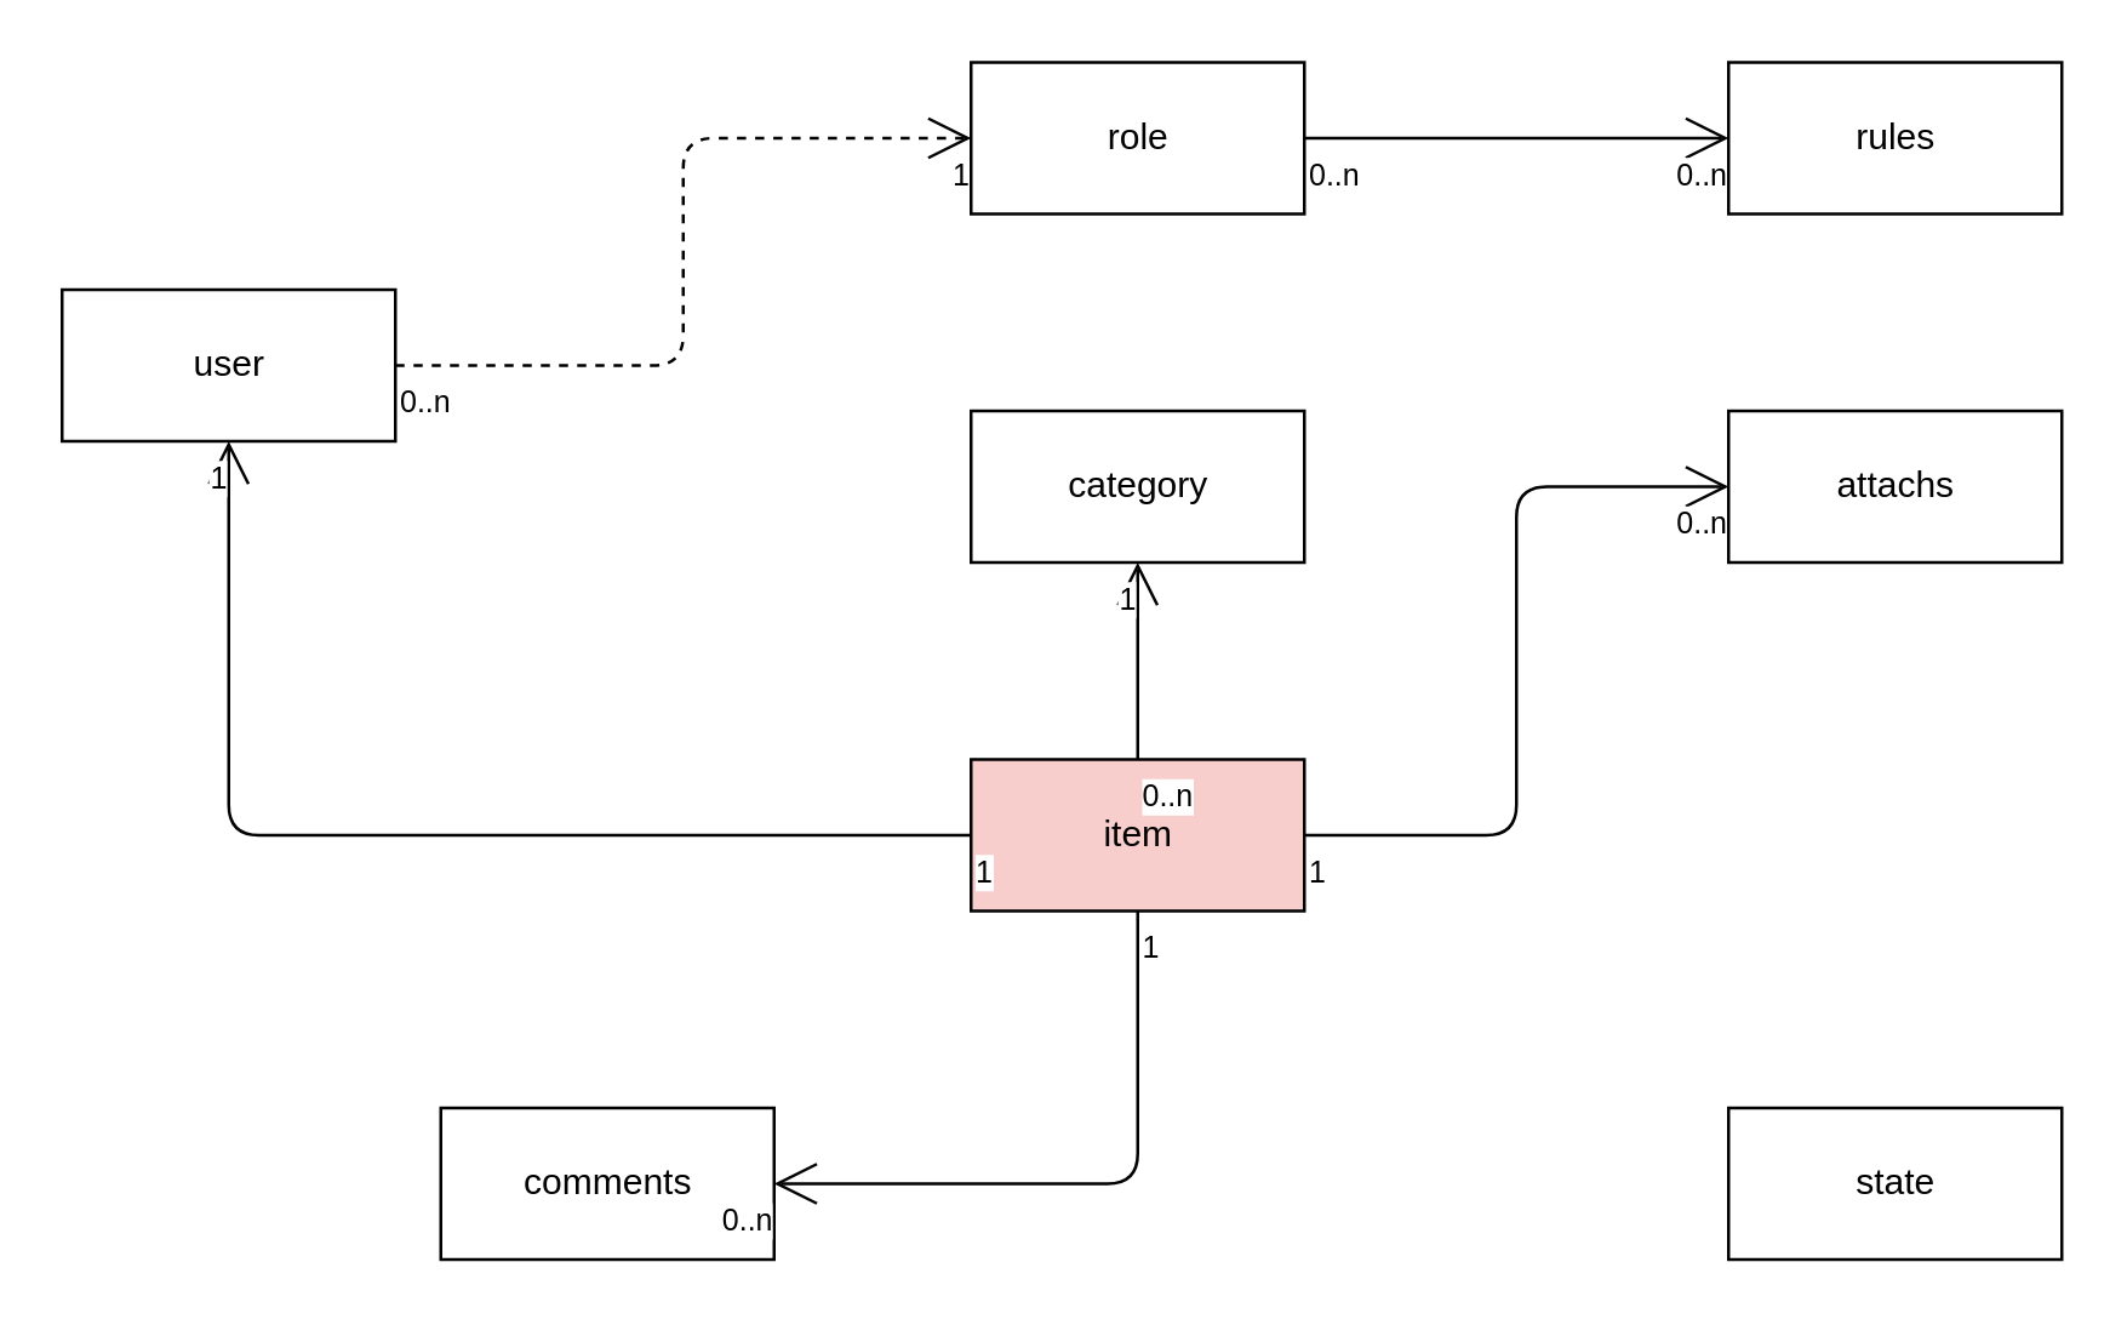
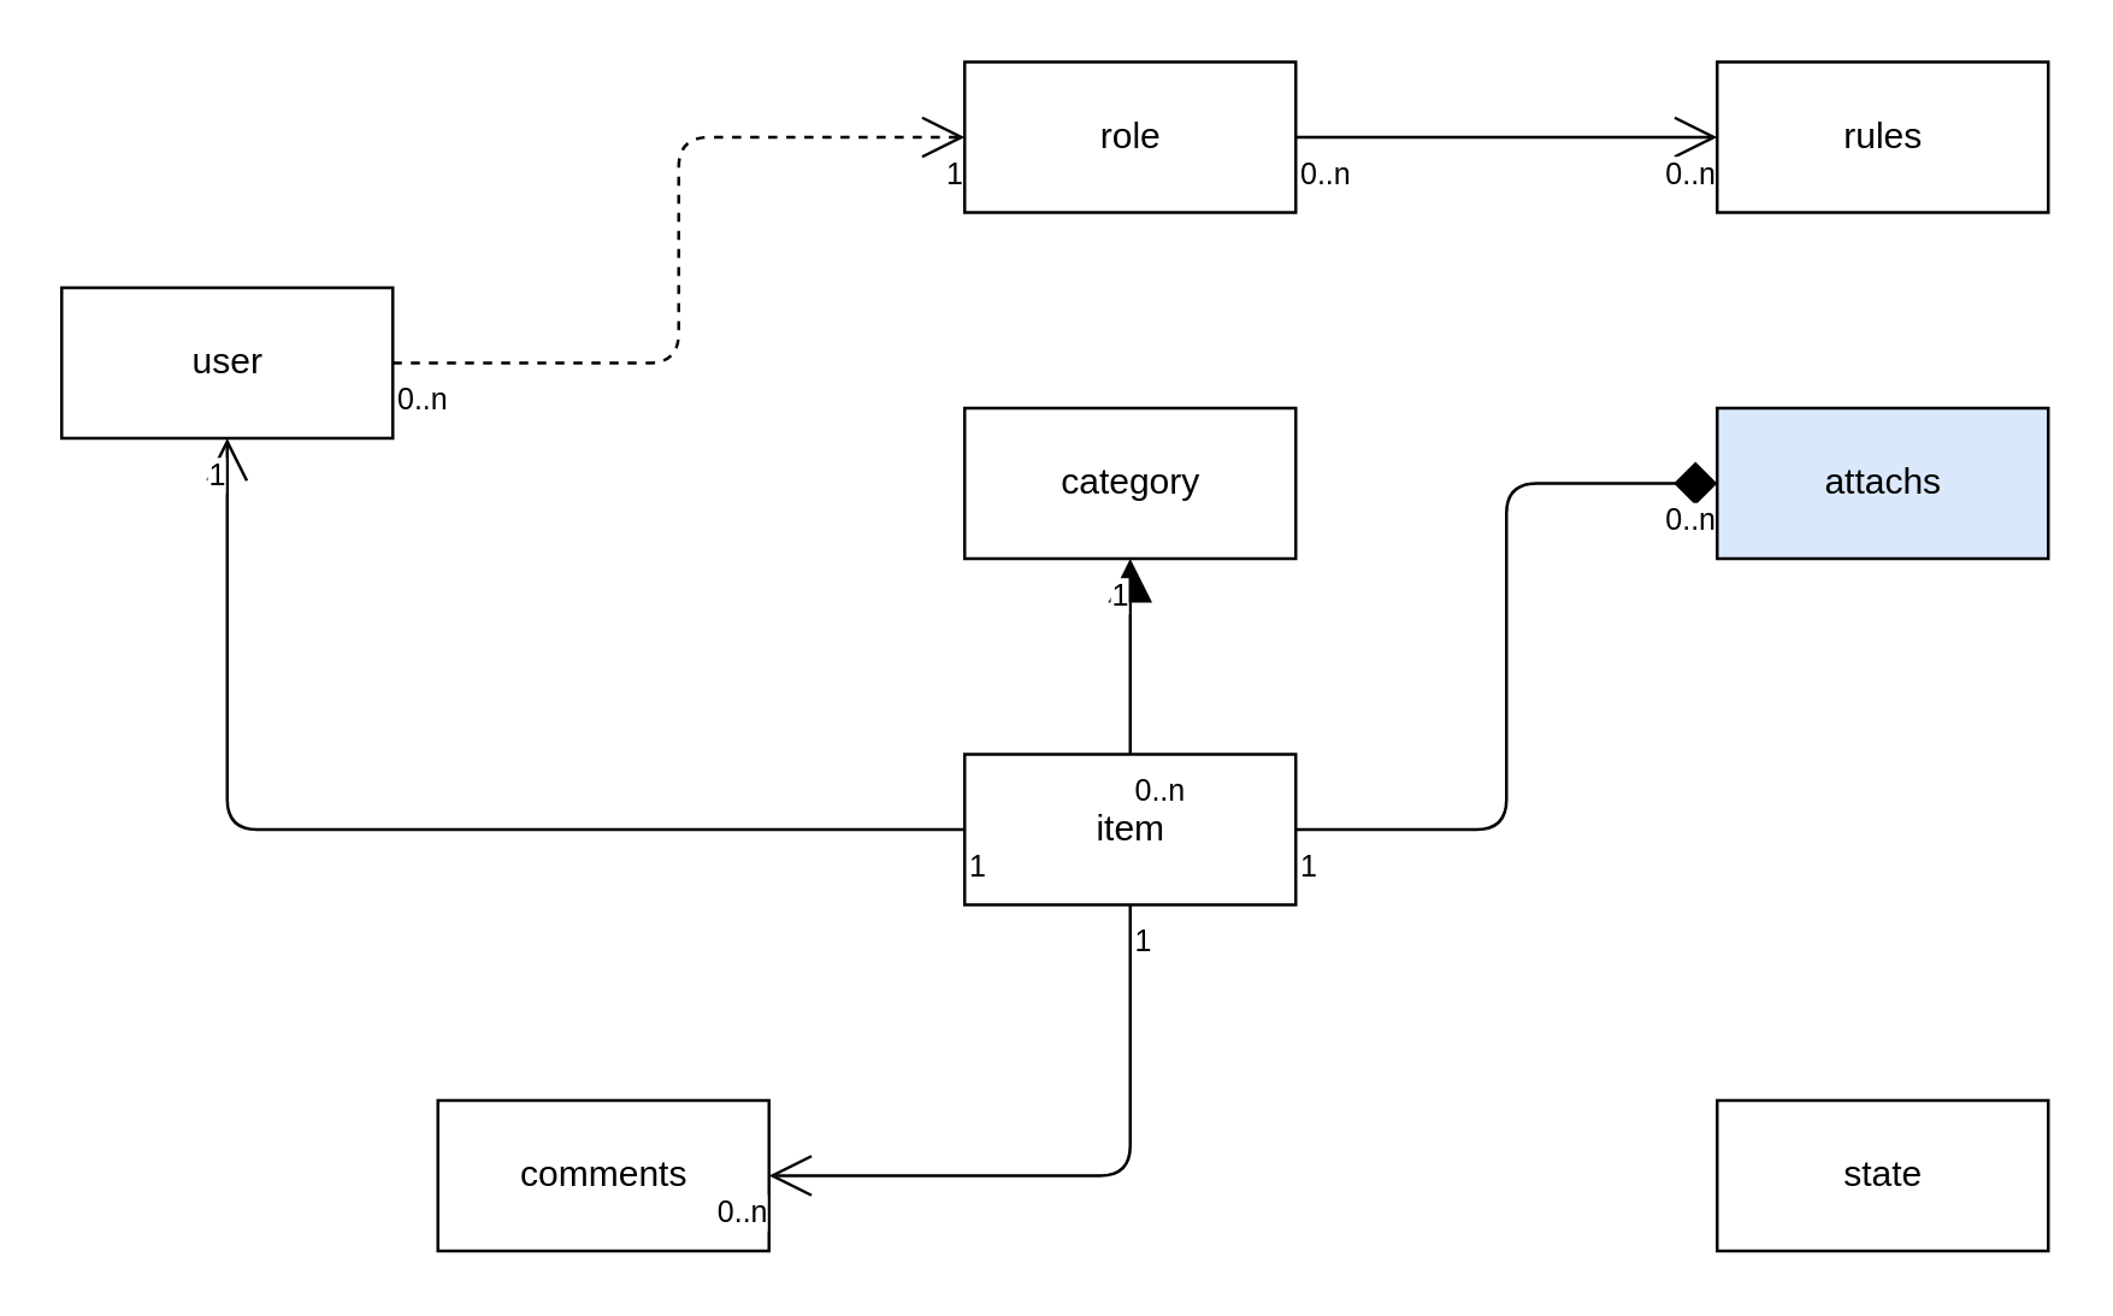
- <mxCell id="19" value="" style="endArrow=open;html=1;endSize=12;startArrow=none;startSize=14;startFill=0;edgeStyle=orthogonalEdgeStyle;exitX=1;exitY=0.5;exitDx=0;exitDy=0;entryX=0;entryY=0.5;entryDx=0;entryDy=0;" edge="1" parent="1" source="8" target="10"><mxGeometry relative="1" as="geometry"><mxPoint x="550" y="288" as="sourcePoint" /><mxPoint x="550" y="388" as="targetPoint" /></mxGeometry></mxCell>
+ <mxCell id="19" value="" style="endArrow=diamond;html=1;endSize=12;startArrow=none;startSize=14;startFill=0;edgeStyle=orthogonalEdgeStyle;exitX=1;exitY=0.5;exitDx=0;exitDy=0;entryX=0;entryY=0.5;entryDx=0;entryDy=0;" edge="1" parent="1" source="8" target="10"><mxGeometry relative="1" as="geometry"><mxPoint x="550" y="288" as="sourcePoint" /><mxPoint x="550" y="388" as="targetPoint" /></mxGeometry></mxCell>
- <mxCell id="10" value="attachs&lt;br&gt;" style="html=1;" vertex="1" parent="1"><mxGeometry x="570" y="135" width="110" height="50" as="geometry" /></mxCell>
+ <mxCell id="10" value="attachs&lt;br&gt;" style="html=1;fillColor=#dae8fc;" vertex="1" parent="1"><mxGeometry x="570" y="135" width="110" height="50" as="geometry" /></mxCell>
- <mxCell id="22" value="" style="endArrow=open;html=1;endSize=12;startArrow=none;startSize=14;startFill=0;edgeStyle=orthogonalEdgeStyle;entryX=0.5;entryY=1;entryDx=0;entryDy=0;exitX=0.5;exitY=0;exitDx=0;exitDy=0;" edge="1" parent="1" source="8" target="11"><mxGeometry relative="1" as="geometry"><mxPoint x="580" y="595" as="sourcePoint" /><mxPoint x="830" y="545" as="targetPoint" /></mxGeometry></mxCell>
+ <mxCell id="22" value="" style="endArrow=block;html=1;endSize=12;startArrow=none;startSize=14;startFill=0;edgeStyle=orthogonalEdgeStyle;entryX=0.5;entryY=1;entryDx=0;entryDy=0;exitX=0.5;exitY=0;exitDx=0;exitDy=0;" edge="1" parent="1" source="8" target="11"><mxGeometry relative="1" as="geometry"><mxPoint x="580" y="595" as="sourcePoint" /><mxPoint x="830" y="545" as="targetPoint" /></mxGeometry></mxCell>
- <mxCell id="8" value="item&lt;br&gt;" style="html=1;fillColor=#f8cecc;" vertex="1" parent="1"><mxGeometry x="320" y="250" width="110" height="50" as="geometry" /></mxCell>
+ <mxCell id="8" value="item&lt;br&gt;" style="html=1;" vertex="1" parent="1"><mxGeometry x="320" y="250" width="110" height="50" as="geometry" /></mxCell>
